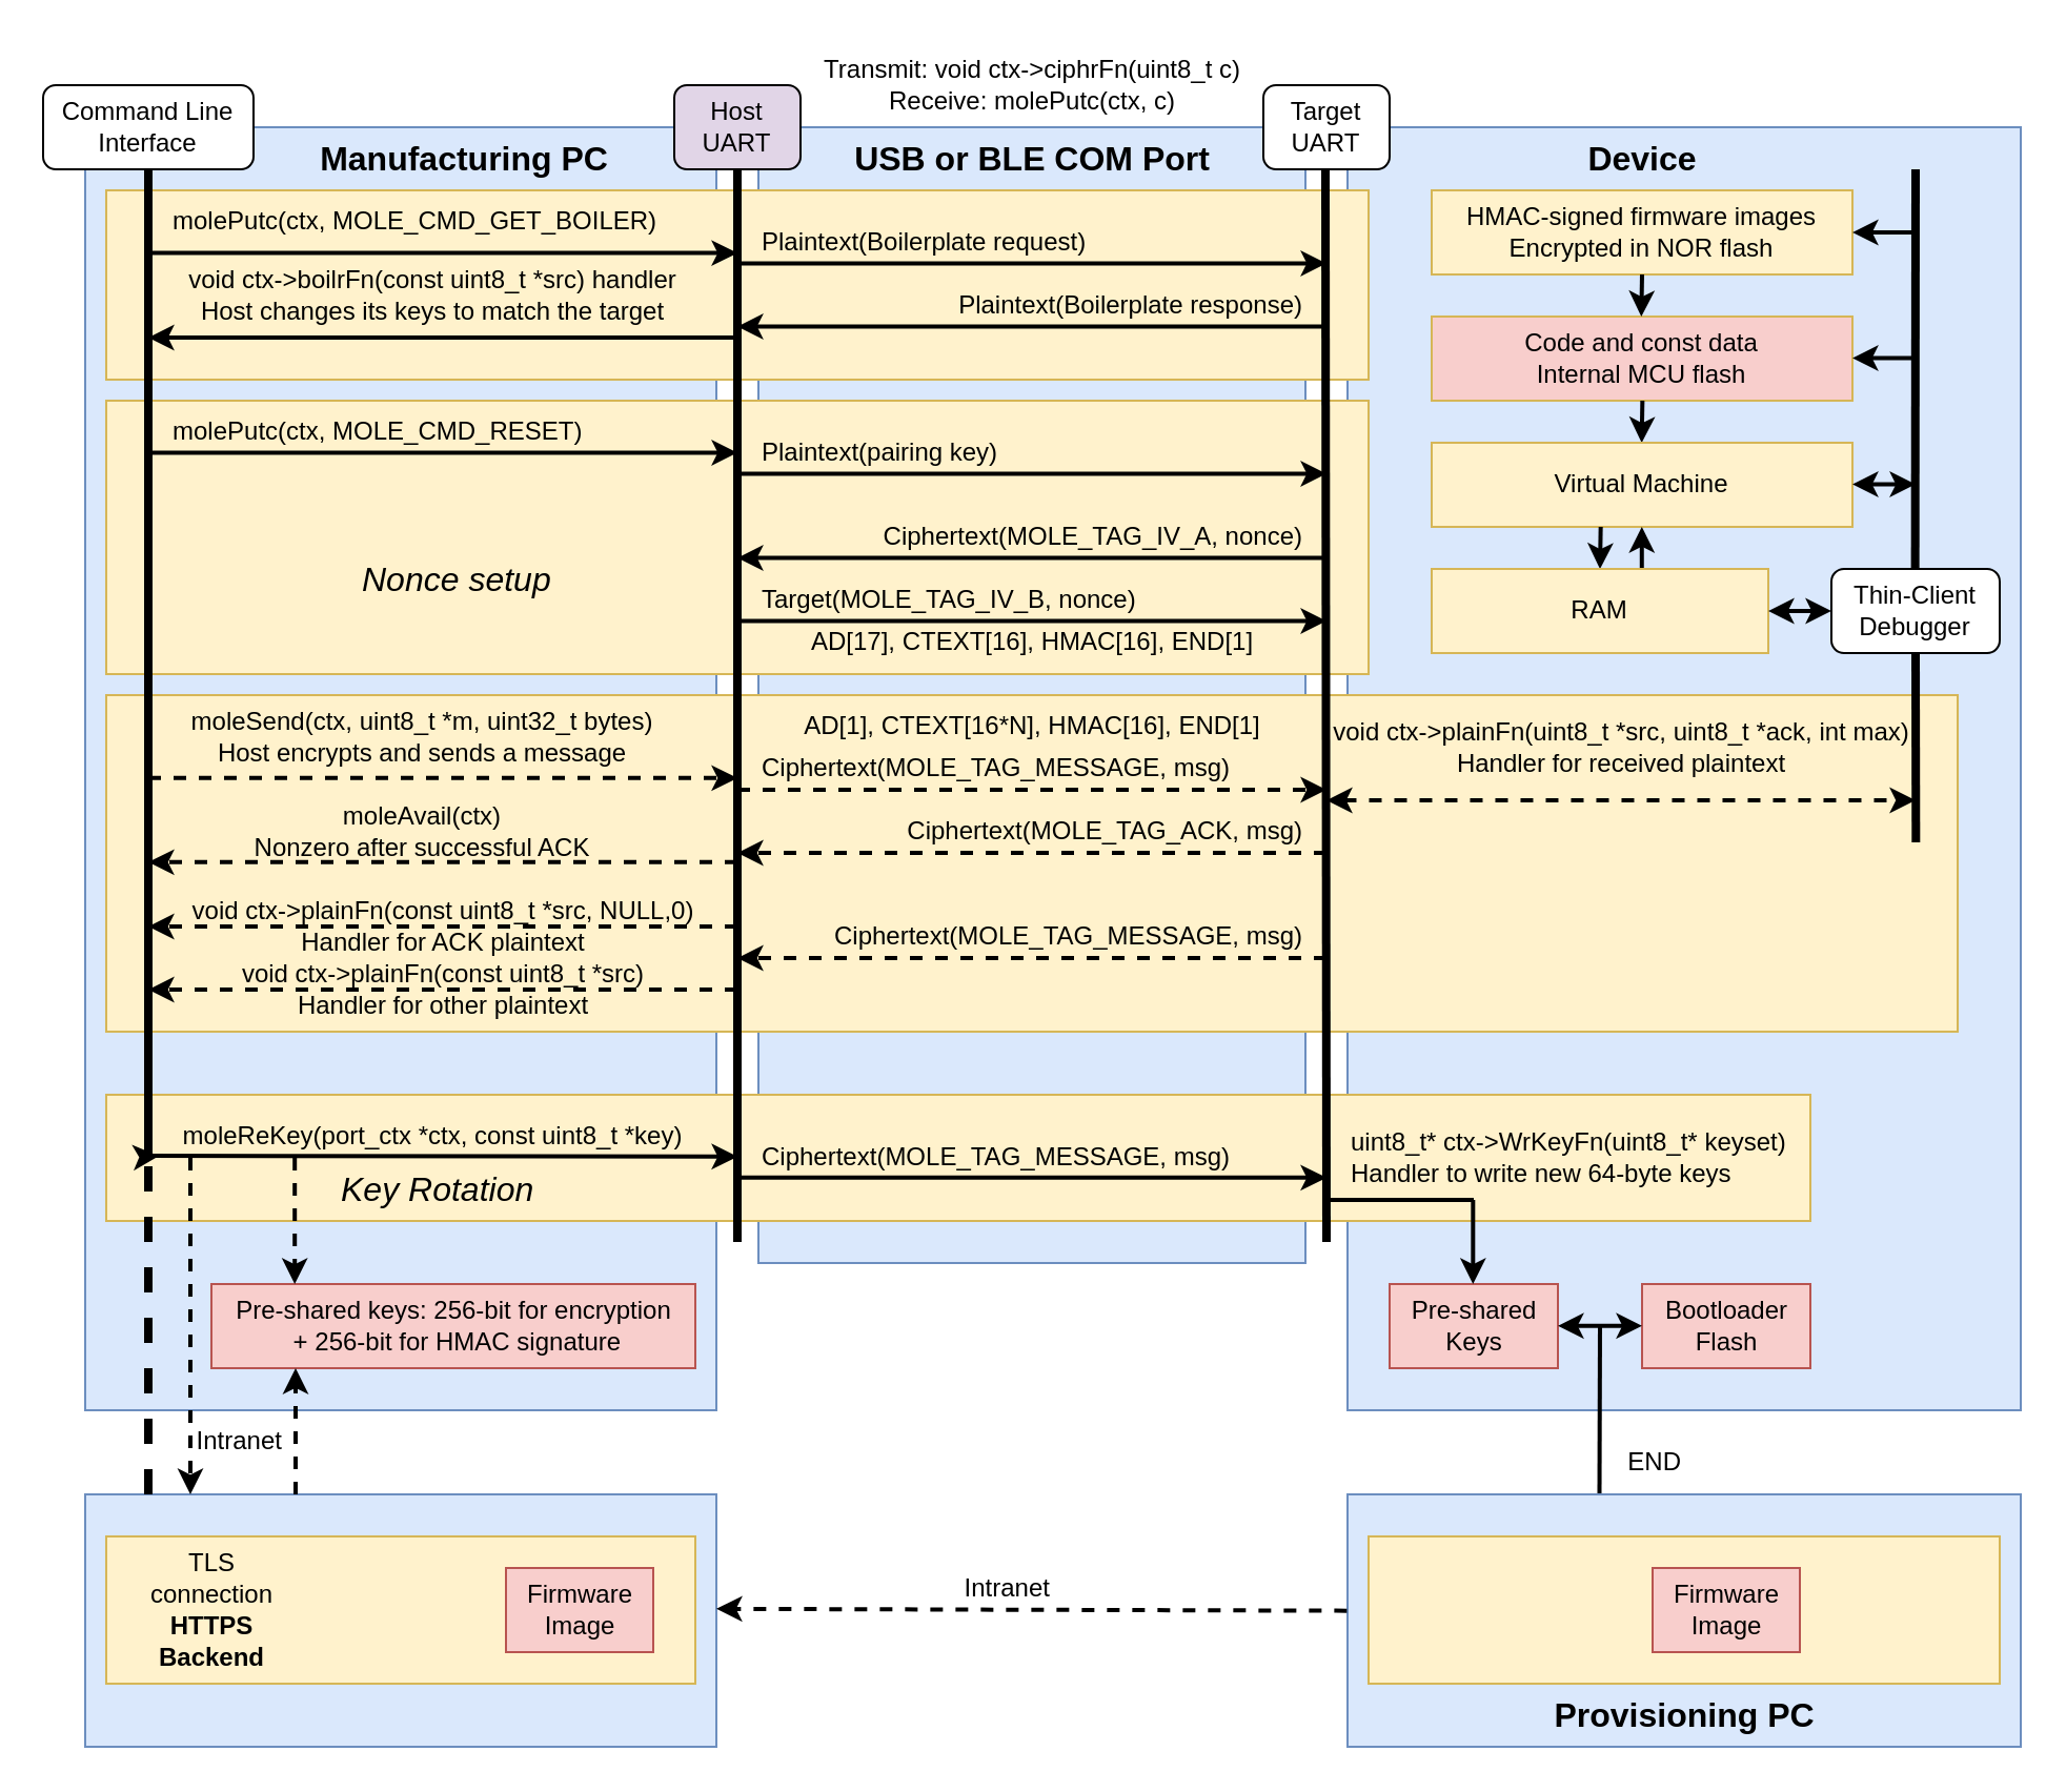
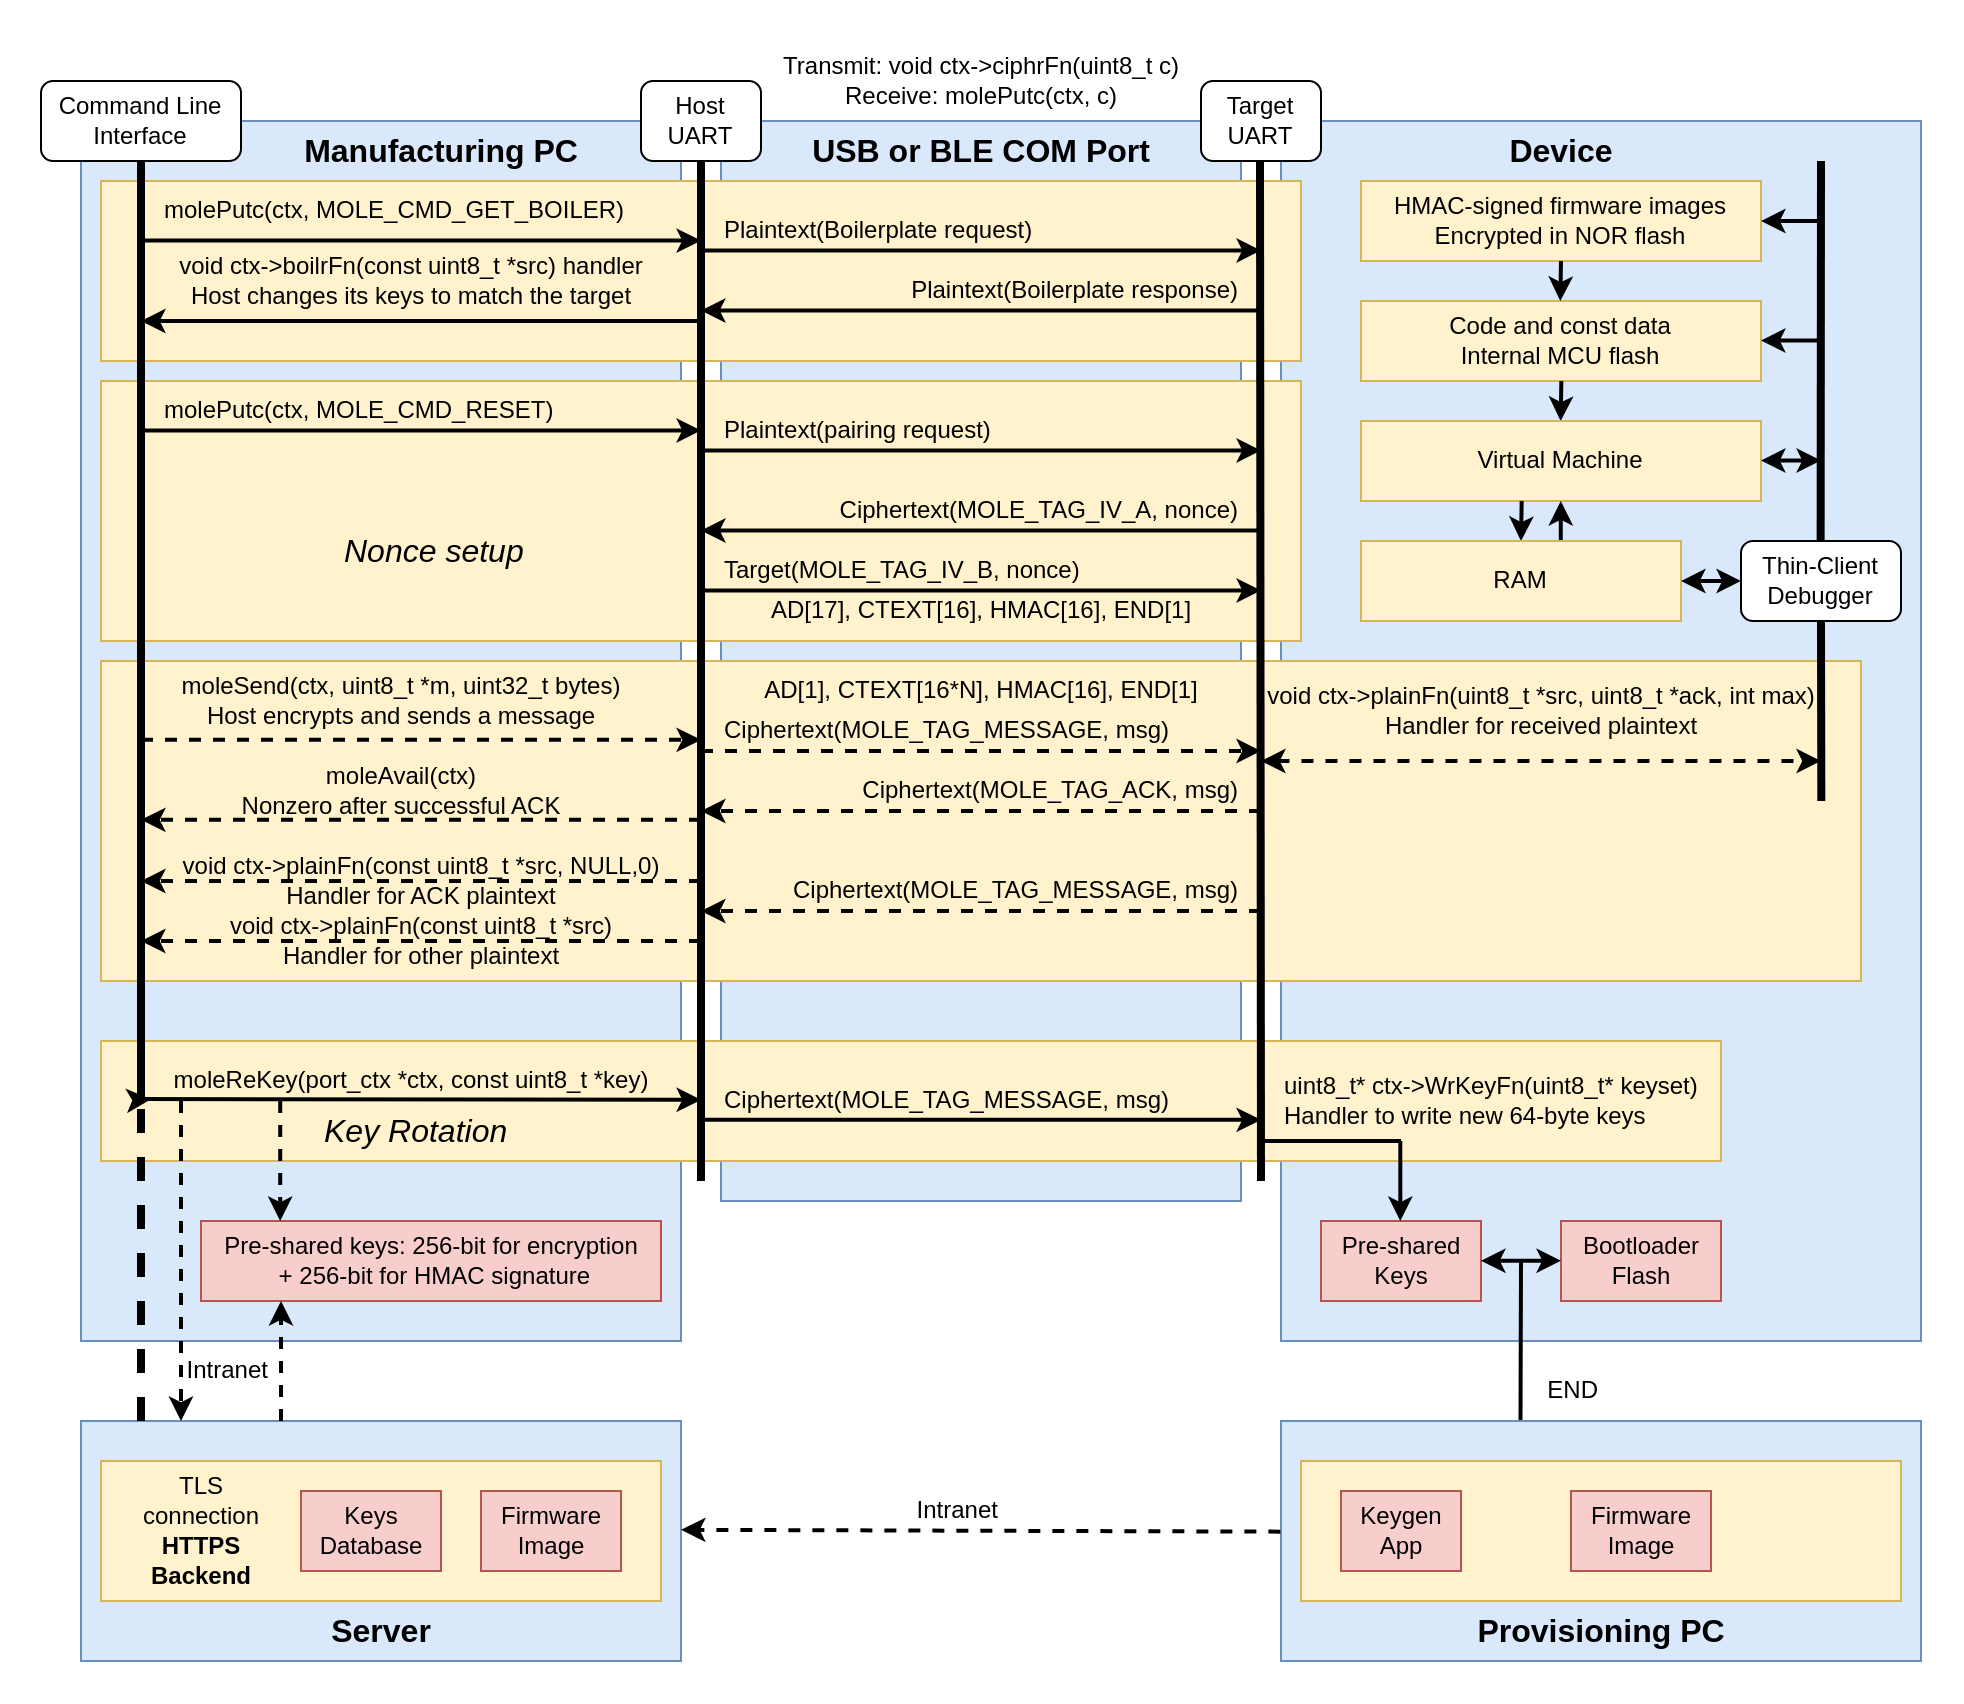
- <mxCell id="10" value="Host&lt;div&gt;UART&lt;/div&gt;" style="rounded=1;whiteSpace=wrap;html=1;fillColor=#e1d5e7;" parent="1" vertex="1"><mxGeometry x="320" y="40" width="60" height="40" as="geometry" /></mxCell>
+ <mxCell id="10" value="Host&lt;div&gt;UART&lt;/div&gt;" style="rounded=1;whiteSpace=wrap;html=1;" parent="1" vertex="1"><mxGeometry x="320" y="40" width="60" height="40" as="geometry" /></mxCell>
- <mxCell id="79" value="Code and const data&lt;br&gt;&lt;div&gt;&lt;span style=&quot;background-color: transparent;&quot;&gt;Internal MCU flash&lt;/span&gt;&lt;/div&gt;" style="rounded=0;whiteSpace=wrap;html=1;fillColor=#f8cecc;strokeColor=#d6b656;" parent="1" vertex="1"><mxGeometry x="680" y="150" width="200" height="40" as="geometry" /></mxCell>
+ <mxCell id="79" value="Code and const data&lt;br&gt;&lt;div&gt;&lt;span style=&quot;background-color: transparent;&quot;&gt;Internal MCU flash&lt;/span&gt;&lt;/div&gt;" style="rounded=0;whiteSpace=wrap;html=1;fillColor=#fff2cc;strokeColor=#d6b656;" parent="1" vertex="1"><mxGeometry x="680" y="150" width="200" height="40" as="geometry" /></mxCell>
- <mxCell id="22" value="Plaintext(pairing key)" style="text;html=1;align=left;verticalAlign=middle;resizable=0;points=[];autosize=1;strokeColor=none;fillColor=none;" parent="1" vertex="1"><mxGeometry x="360" y="200" width="160" height="30" as="geometry" /></mxCell>
+ <mxCell id="22" value="Plaintext(pairing request)" style="text;html=1;align=left;verticalAlign=middle;resizable=0;points=[];autosize=1;strokeColor=none;fillColor=none;" parent="1" vertex="1"><mxGeometry x="360" y="200" width="160" height="30" as="geometry" /></mxCell>
+ <mxCell id="74" value="Keys&lt;div&gt;Database&lt;/div&gt;" style="text;html=1;align=center;verticalAlign=middle;resizable=0;points=[];autosize=1;strokeColor=#b85450;fillColor=#f8cecc;" parent="1" vertex="1"><mxGeometry x="150" y="745" width="70" height="40" as="geometry" /></mxCell>
+ <mxCell id="95" value="Keygen&lt;div&gt;App&lt;/div&gt;" style="text;html=1;align=center;verticalAlign=middle;resizable=0;points=[];autosize=1;strokeColor=#b85450;fillColor=#f8cecc;" parent="1" vertex="1"><mxGeometry x="670" y="745" width="60" height="40" as="geometry" /></mxCell>
+ <mxCell id="75" value="&lt;font style=&quot;font-size: 16px;&quot;&gt;&lt;b&gt;Server&lt;/b&gt;&lt;/font&gt;" style="text;html=1;align=center;verticalAlign=middle;resizable=0;points=[];autosize=1;strokeColor=none;fillColor=none;" parent="1" vertex="1"><mxGeometry x="155" y="800" width="70" height="30" as="geometry" /></mxCell>
